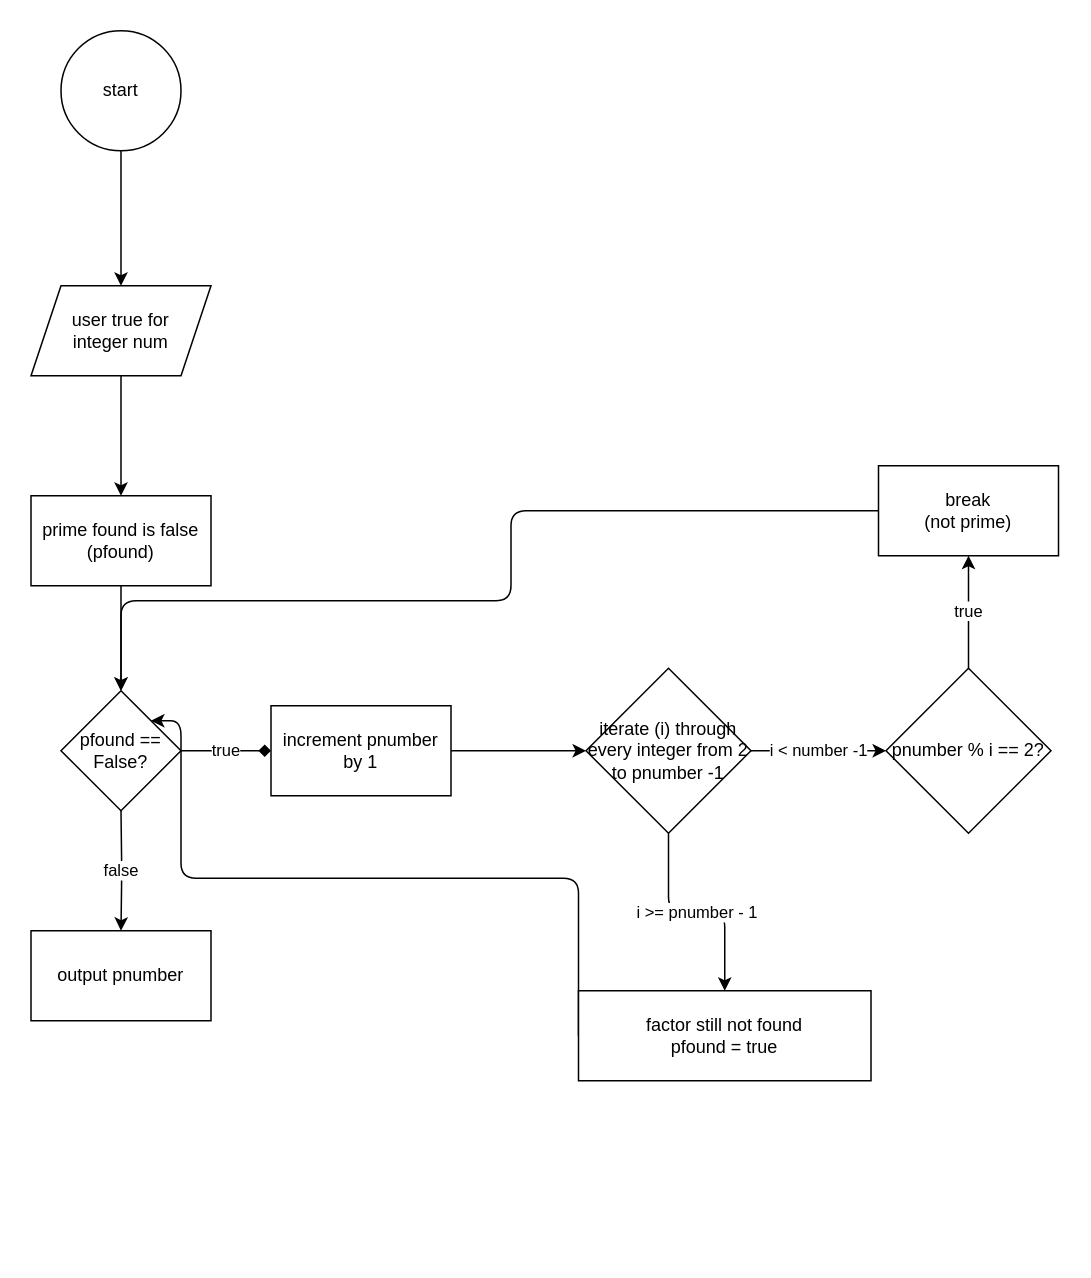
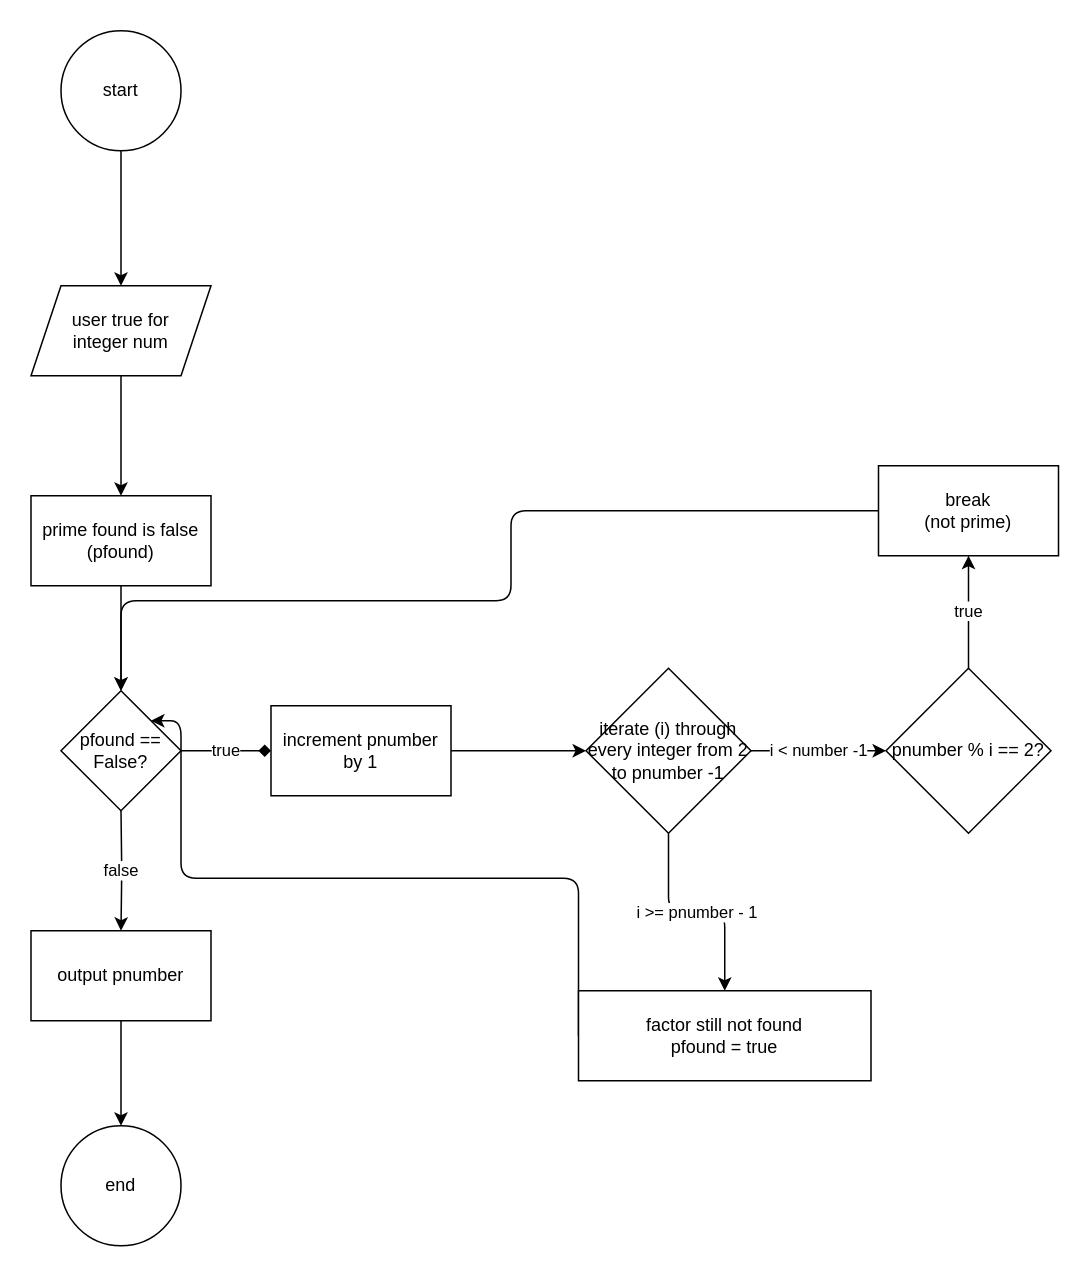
+ <mxCell id="22" value="" style="edgeStyle=orthogonalEdgeStyle;html=1;" edge="1" parent="1" source="23" target="24"><mxGeometry relative="1" as="geometry" /></mxCell>
+ <mxCell id="24" value="end" style="ellipse;whiteSpace=wrap;html=1;" vertex="1" parent="1"><mxGeometry x="40" y="750" width="80" height="80" as="geometry" /></mxCell>
